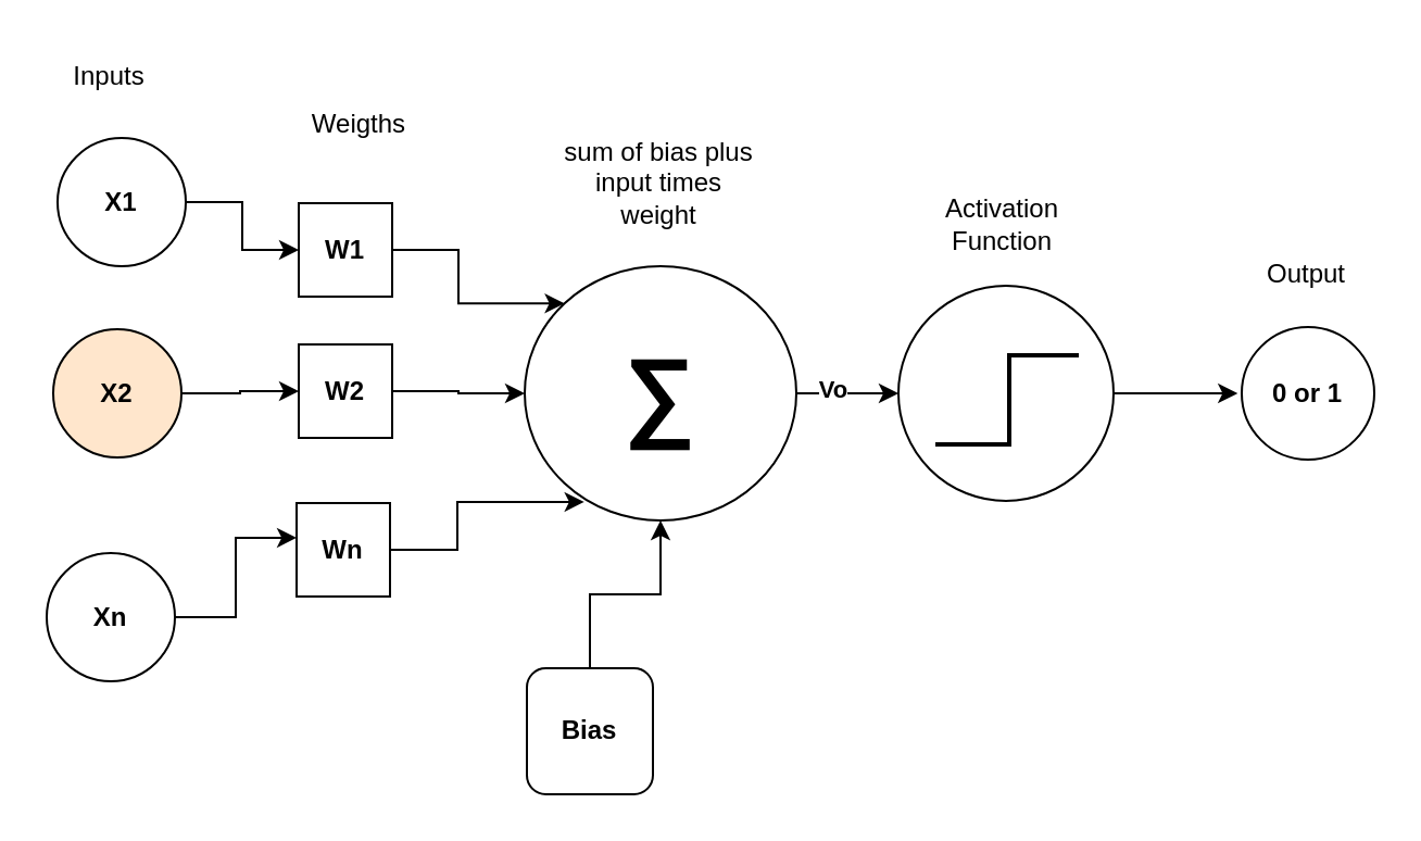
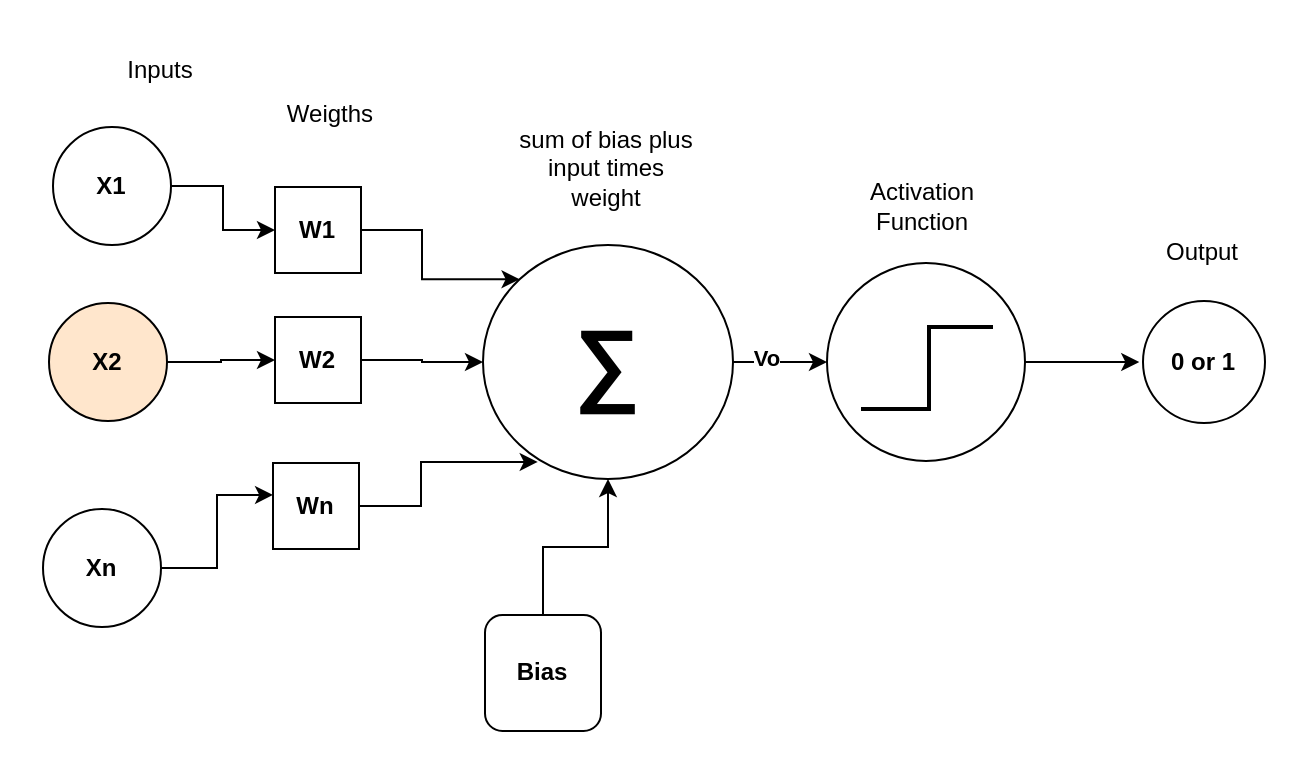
- <mxCell id="21" value="Inputs" style="text;html=1;strokeColor=none;fillColor=none;align=center;verticalAlign=middle;whiteSpace=wrap;rounded=0;" parent="1" vertex="1"><mxGeometry x="20" y="20" width="60" height="30" as="geometry" /></mxCell>
+ <mxCell id="21" value="Inputs" style="text;html=1;strokeColor=none;fillColor=none;align=center;verticalAlign=middle;whiteSpace=wrap;rounded=0;" parent="1" vertex="1"><mxGeometry x="50" y="20" width="60" height="30" as="geometry" /></mxCell>
